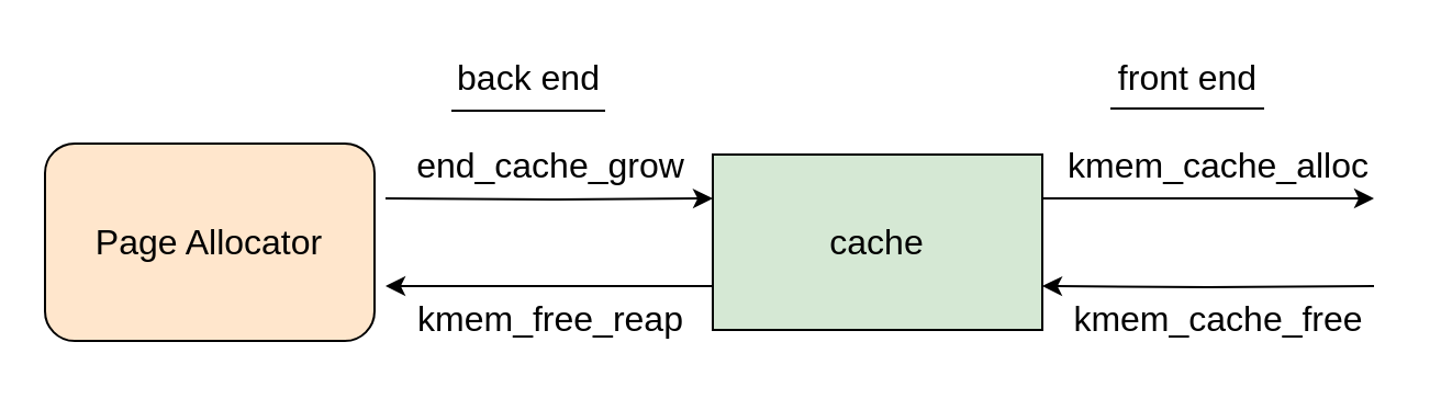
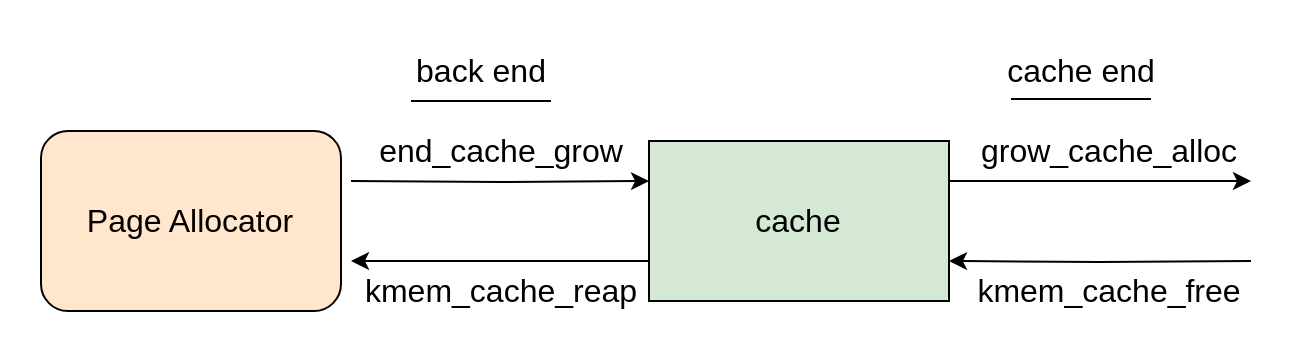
- <mxCell id="7" value="&lt;font style=&quot;font-size: 16px;&quot;&gt;front end&lt;/font&gt;" style="text;html=1;align=center;verticalAlign=middle;resizable=0;points=[];autosize=1;strokeColor=none;fillColor=none;" vertex="1" parent="1"><mxGeometry x="495" y="20" width="90" height="30" as="geometry" /></mxCell>
+ <mxCell id="7" value="&lt;font style=&quot;font-size: 16px;&quot;&gt;cache end&lt;/font&gt;" style="text;html=1;align=center;verticalAlign=middle;resizable=0;points=[];autosize=1;strokeColor=none;fillColor=none;" vertex="1" parent="1"><mxGeometry x="495" y="20" width="90" height="30" as="geometry" /></mxCell>
- <mxCell id="11" value="&lt;font style=&quot;font-size: 16px;&quot;&gt;kmem_cache_alloc&lt;/font&gt;" style="text;html=1;align=center;verticalAlign=middle;resizable=0;points=[];autosize=1;strokeColor=none;fillColor=none;" vertex="1" parent="1"><mxGeometry x="474" y="60" width="160" height="30" as="geometry" /></mxCell>
+ <mxCell id="11" value="&lt;font style=&quot;font-size: 16px;&quot;&gt;grow_cache_alloc&lt;/font&gt;" style="text;html=1;align=center;verticalAlign=middle;resizable=0;points=[];autosize=1;strokeColor=none;fillColor=none;" vertex="1" parent="1"><mxGeometry x="474" y="60" width="160" height="30" as="geometry" /></mxCell>
- <mxCell id="14" value="&lt;font style=&quot;font-size: 16px;&quot;&gt;kmem_free_reap&lt;/font&gt;" style="text;html=1;align=center;verticalAlign=middle;resizable=0;points=[];autosize=1;strokeColor=none;fillColor=none;" vertex="1" parent="1"><mxGeometry x="170" y="130" width="160" height="30" as="geometry" /></mxCell>
+ <mxCell id="14" value="&lt;font style=&quot;font-size: 16px;&quot;&gt;kmem_cache_reap&lt;/font&gt;" style="text;html=1;align=center;verticalAlign=middle;resizable=0;points=[];autosize=1;strokeColor=none;fillColor=none;" vertex="1" parent="1"><mxGeometry x="170" y="130" width="160" height="30" as="geometry" /></mxCell>
